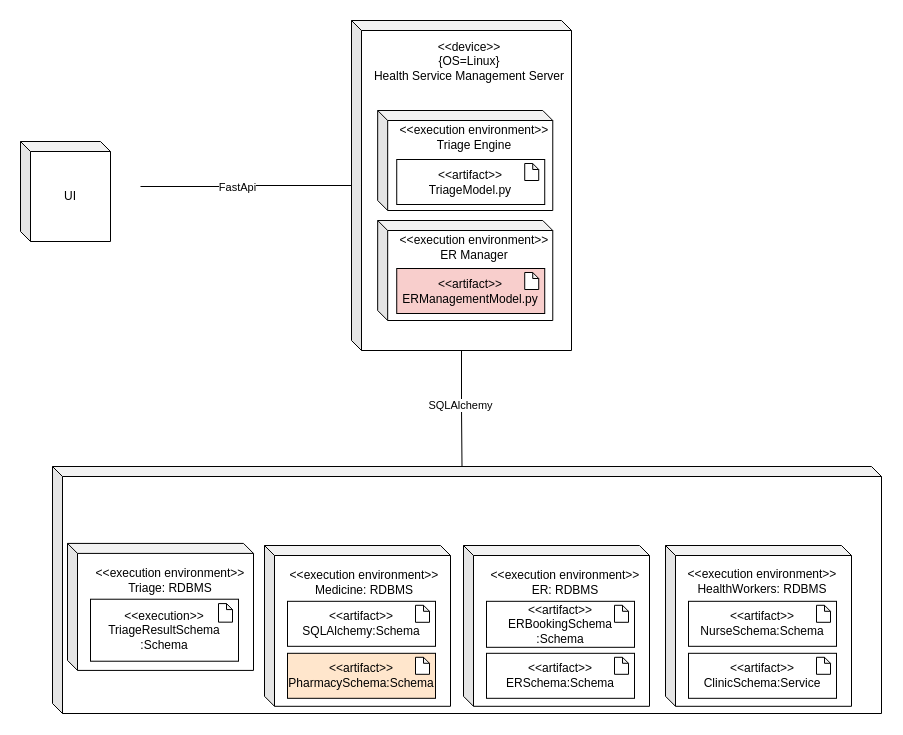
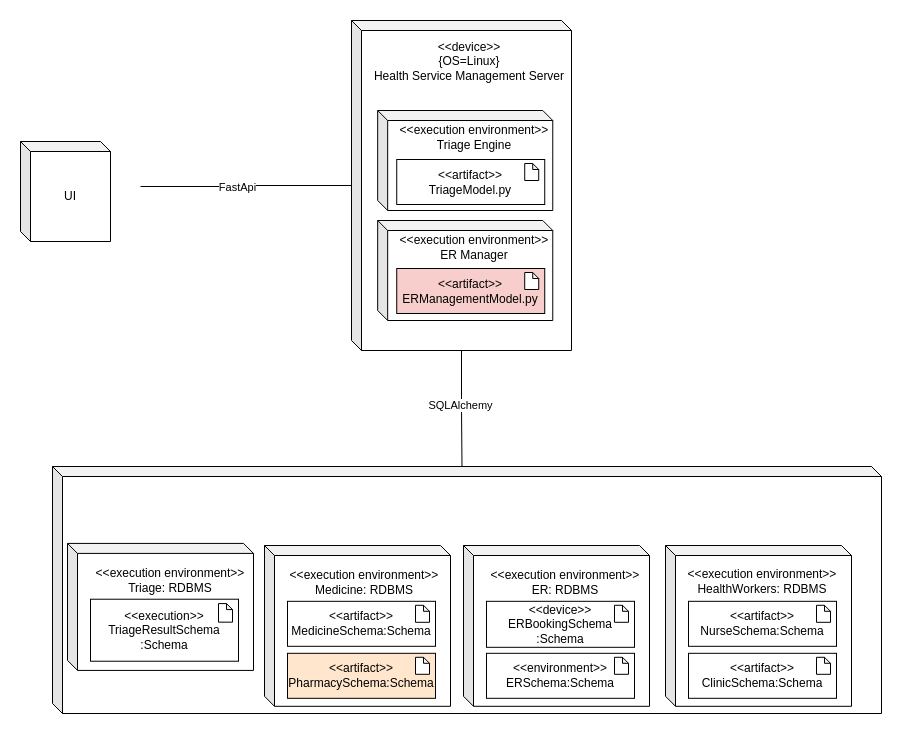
- <mxCell id="48" value="&lt;div&gt;&amp;lt;&amp;lt;artifact&amp;gt;&amp;gt;&lt;/div&gt;&lt;div&gt;SQLAlchemy:Schema&lt;br&gt;&lt;/div&gt;" style="rounded=0;whiteSpace=wrap;html=1;" vertex="1" parent="47"><mxGeometry width="148" height="45" as="geometry" /></mxCell>
+ <mxCell id="48" value="&lt;div&gt;&amp;lt;&amp;lt;artifact&amp;gt;&amp;gt;&lt;/div&gt;&lt;div&gt;MedicineSchema:Schema&lt;br&gt;&lt;/div&gt;" style="rounded=0;whiteSpace=wrap;html=1;" vertex="1" parent="47"><mxGeometry width="148" height="45" as="geometry" /></mxCell>
- <mxCell id="38" value="&lt;div&gt;&amp;lt;&amp;lt;artifact&amp;gt;&amp;gt;&lt;/div&gt;&lt;div&gt;ERBookingSchema&lt;/div&gt;&lt;div&gt;:Schema&lt;br&gt;&lt;/div&gt;" style="rounded=0;whiteSpace=wrap;html=1;" vertex="1" parent="37"><mxGeometry width="148" height="46" as="geometry" /></mxCell>
+ <mxCell id="38" value="&lt;div&gt;&amp;lt;&amp;lt;device&amp;gt;&amp;gt;&lt;/div&gt;&lt;div&gt;ERBookingSchema&lt;/div&gt;&lt;div&gt;:Schema&lt;br&gt;&lt;/div&gt;" style="rounded=0;whiteSpace=wrap;html=1;" vertex="1" parent="37"><mxGeometry width="148" height="46" as="geometry" /></mxCell>
- <mxCell id="42" value="&lt;div&gt;&amp;lt;&amp;lt;artifact&amp;gt;&amp;gt;&lt;/div&gt;&lt;div&gt;ERSchema:Schema&lt;br&gt;&lt;/div&gt;" style="rounded=0;whiteSpace=wrap;html=1;" vertex="1" parent="41"><mxGeometry width="148" height="45" as="geometry" /></mxCell>
+ <mxCell id="42" value="&lt;div&gt;&amp;lt;&amp;lt;environment&amp;gt;&amp;gt;&lt;/div&gt;&lt;div&gt;ERSchema:Schema&lt;br&gt;&lt;/div&gt;" style="rounded=0;whiteSpace=wrap;html=1;" vertex="1" parent="41"><mxGeometry width="148" height="45" as="geometry" /></mxCell>
- <mxCell id="32" value="&lt;div&gt;&amp;lt;&amp;lt;artifact&amp;gt;&amp;gt;&lt;/div&gt;&lt;div&gt;ClinicSchema:Service&lt;br&gt;&lt;/div&gt;" style="rounded=0;whiteSpace=wrap;html=1;" vertex="1" parent="31"><mxGeometry width="148" height="45" as="geometry" /></mxCell>
+ <mxCell id="32" value="&lt;div&gt;&amp;lt;&amp;lt;artifact&amp;gt;&amp;gt;&lt;/div&gt;&lt;div&gt;ClinicSchema:Schema&lt;br&gt;&lt;/div&gt;" style="rounded=0;whiteSpace=wrap;html=1;" vertex="1" parent="31"><mxGeometry width="148" height="45" as="geometry" /></mxCell>
